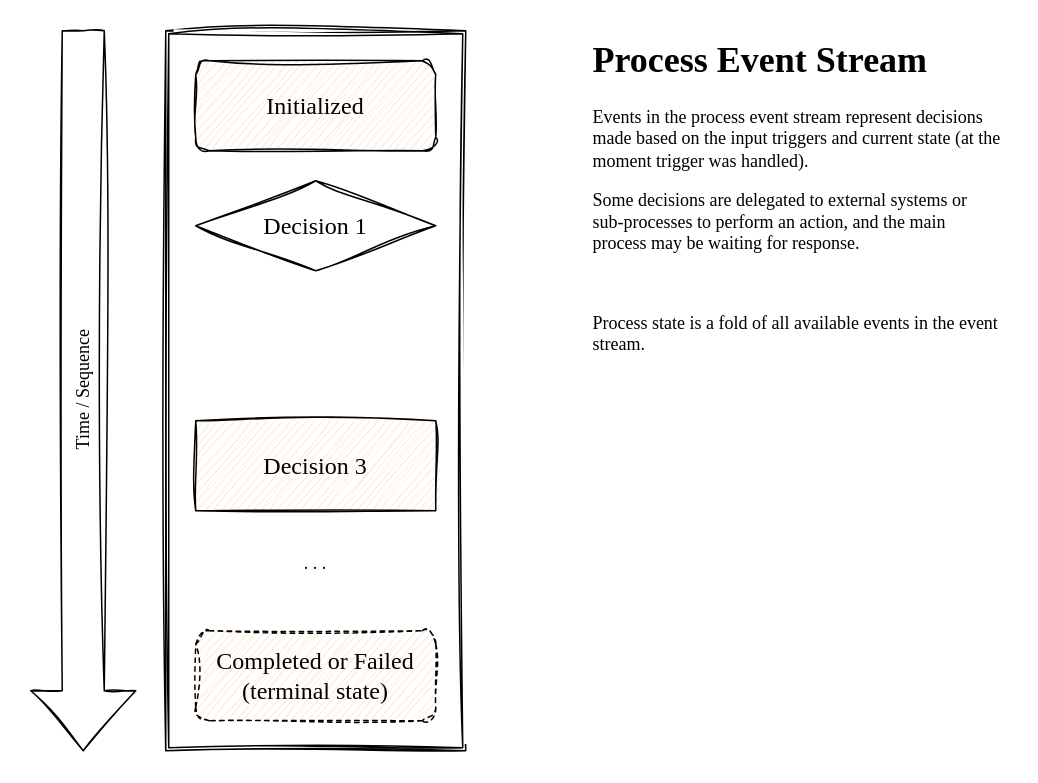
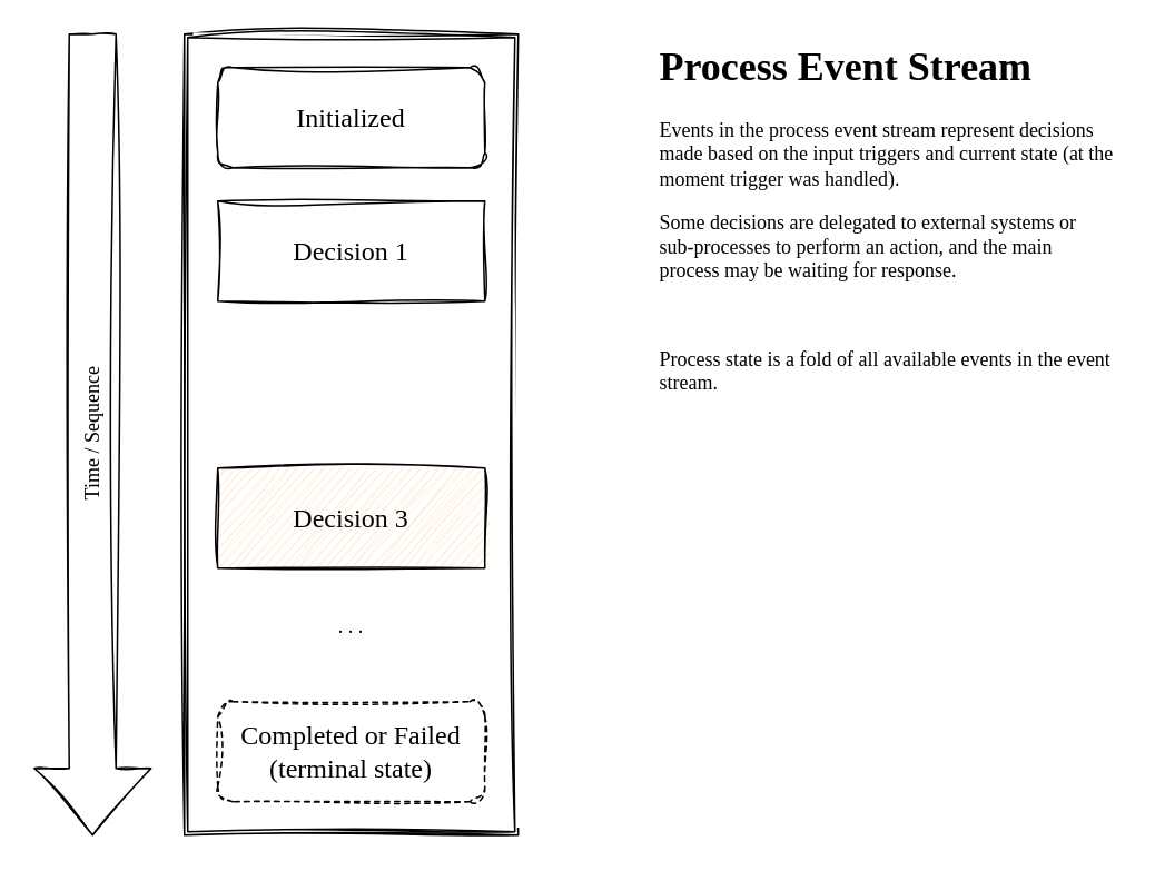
- <mxCell id="3" value="Initialized" style="rounded=1;whiteSpace=wrap;html=1;fontSize=16;fontFamily=Comic Neue;sketch=1;curveFitting=1;jiggle=2;fillColor=#ffe6cc;" parent="1" vertex="1"><mxGeometry x="130" y="40" width="160" height="60" as="geometry" /></mxCell>
+ <mxCell id="3" value="Initialized" style="rounded=1;whiteSpace=wrap;html=1;fontSize=16;fontFamily=Comic Neue;sketch=1;curveFitting=1;jiggle=2;" parent="1" vertex="1"><mxGeometry x="130" y="40" width="160" height="60" as="geometry" /></mxCell>
- <mxCell id="6" value="Decision 1" style="rhombus;whiteSpace=wrap;html=1;fontSize=16;fontFamily=Comic Neue;sketch=1;curveFitting=1;jiggle=2;" parent="1" vertex="1"><mxGeometry x="130" y="120" width="160" height="60" as="geometry" /></mxCell>
+ <mxCell id="6" value="Decision 1" style="rounded=0;whiteSpace=wrap;html=1;fontSize=16;fontFamily=Comic Neue;sketch=1;curveFitting=1;jiggle=2;" parent="1" vertex="1"><mxGeometry x="130" y="120" width="160" height="60" as="geometry" /></mxCell>
- <mxCell id="8" value="Completed or Failed&lt;br&gt;(terminal state)" style="rounded=1;whiteSpace=wrap;html=1;fontSize=16;dashed=1;glass=0;fontFamily=Comic Neue;sketch=1;curveFitting=1;jiggle=2;fillColor=#ffe6cc;" parent="1" vertex="1"><mxGeometry x="130" y="420" width="160" height="60" as="geometry" /></mxCell>
+ <mxCell id="8" value="Completed or Failed&lt;br&gt;(terminal state)" style="rounded=1;whiteSpace=wrap;html=1;fontSize=16;dashed=1;glass=0;fontFamily=Comic Neue;sketch=1;curveFitting=1;jiggle=2;" parent="1" vertex="1"><mxGeometry x="130" y="420" width="160" height="60" as="geometry" /></mxCell>
